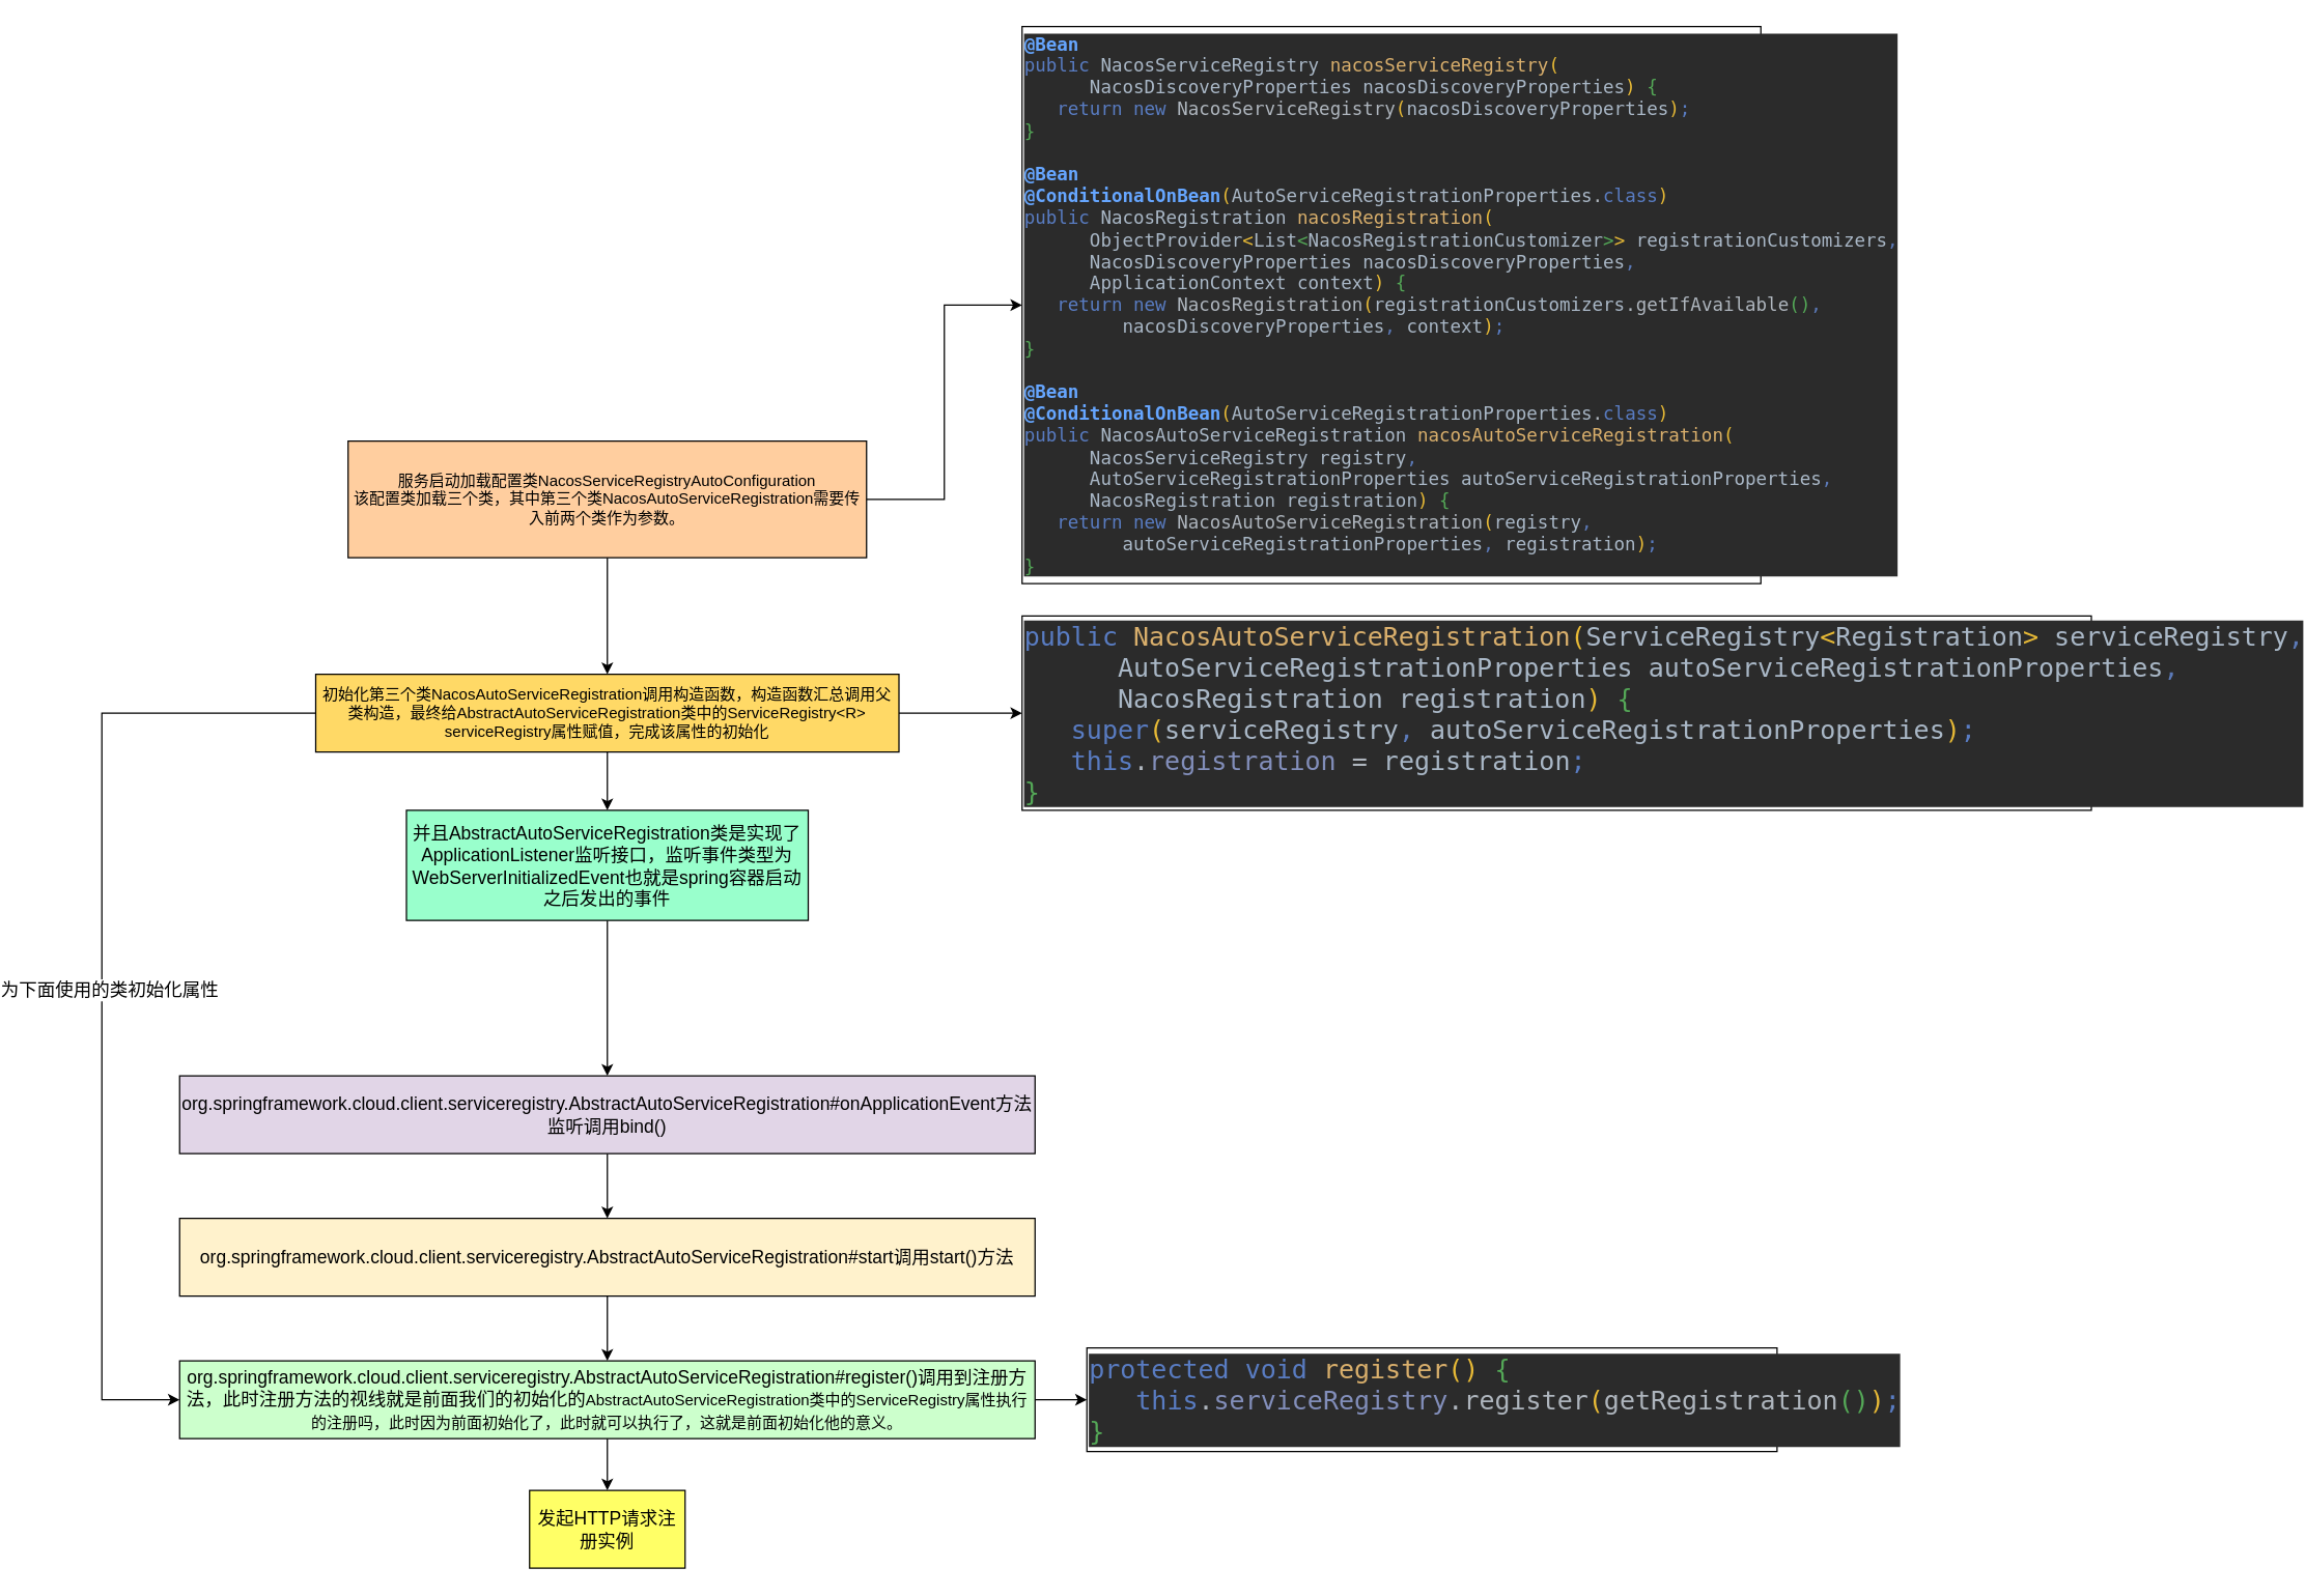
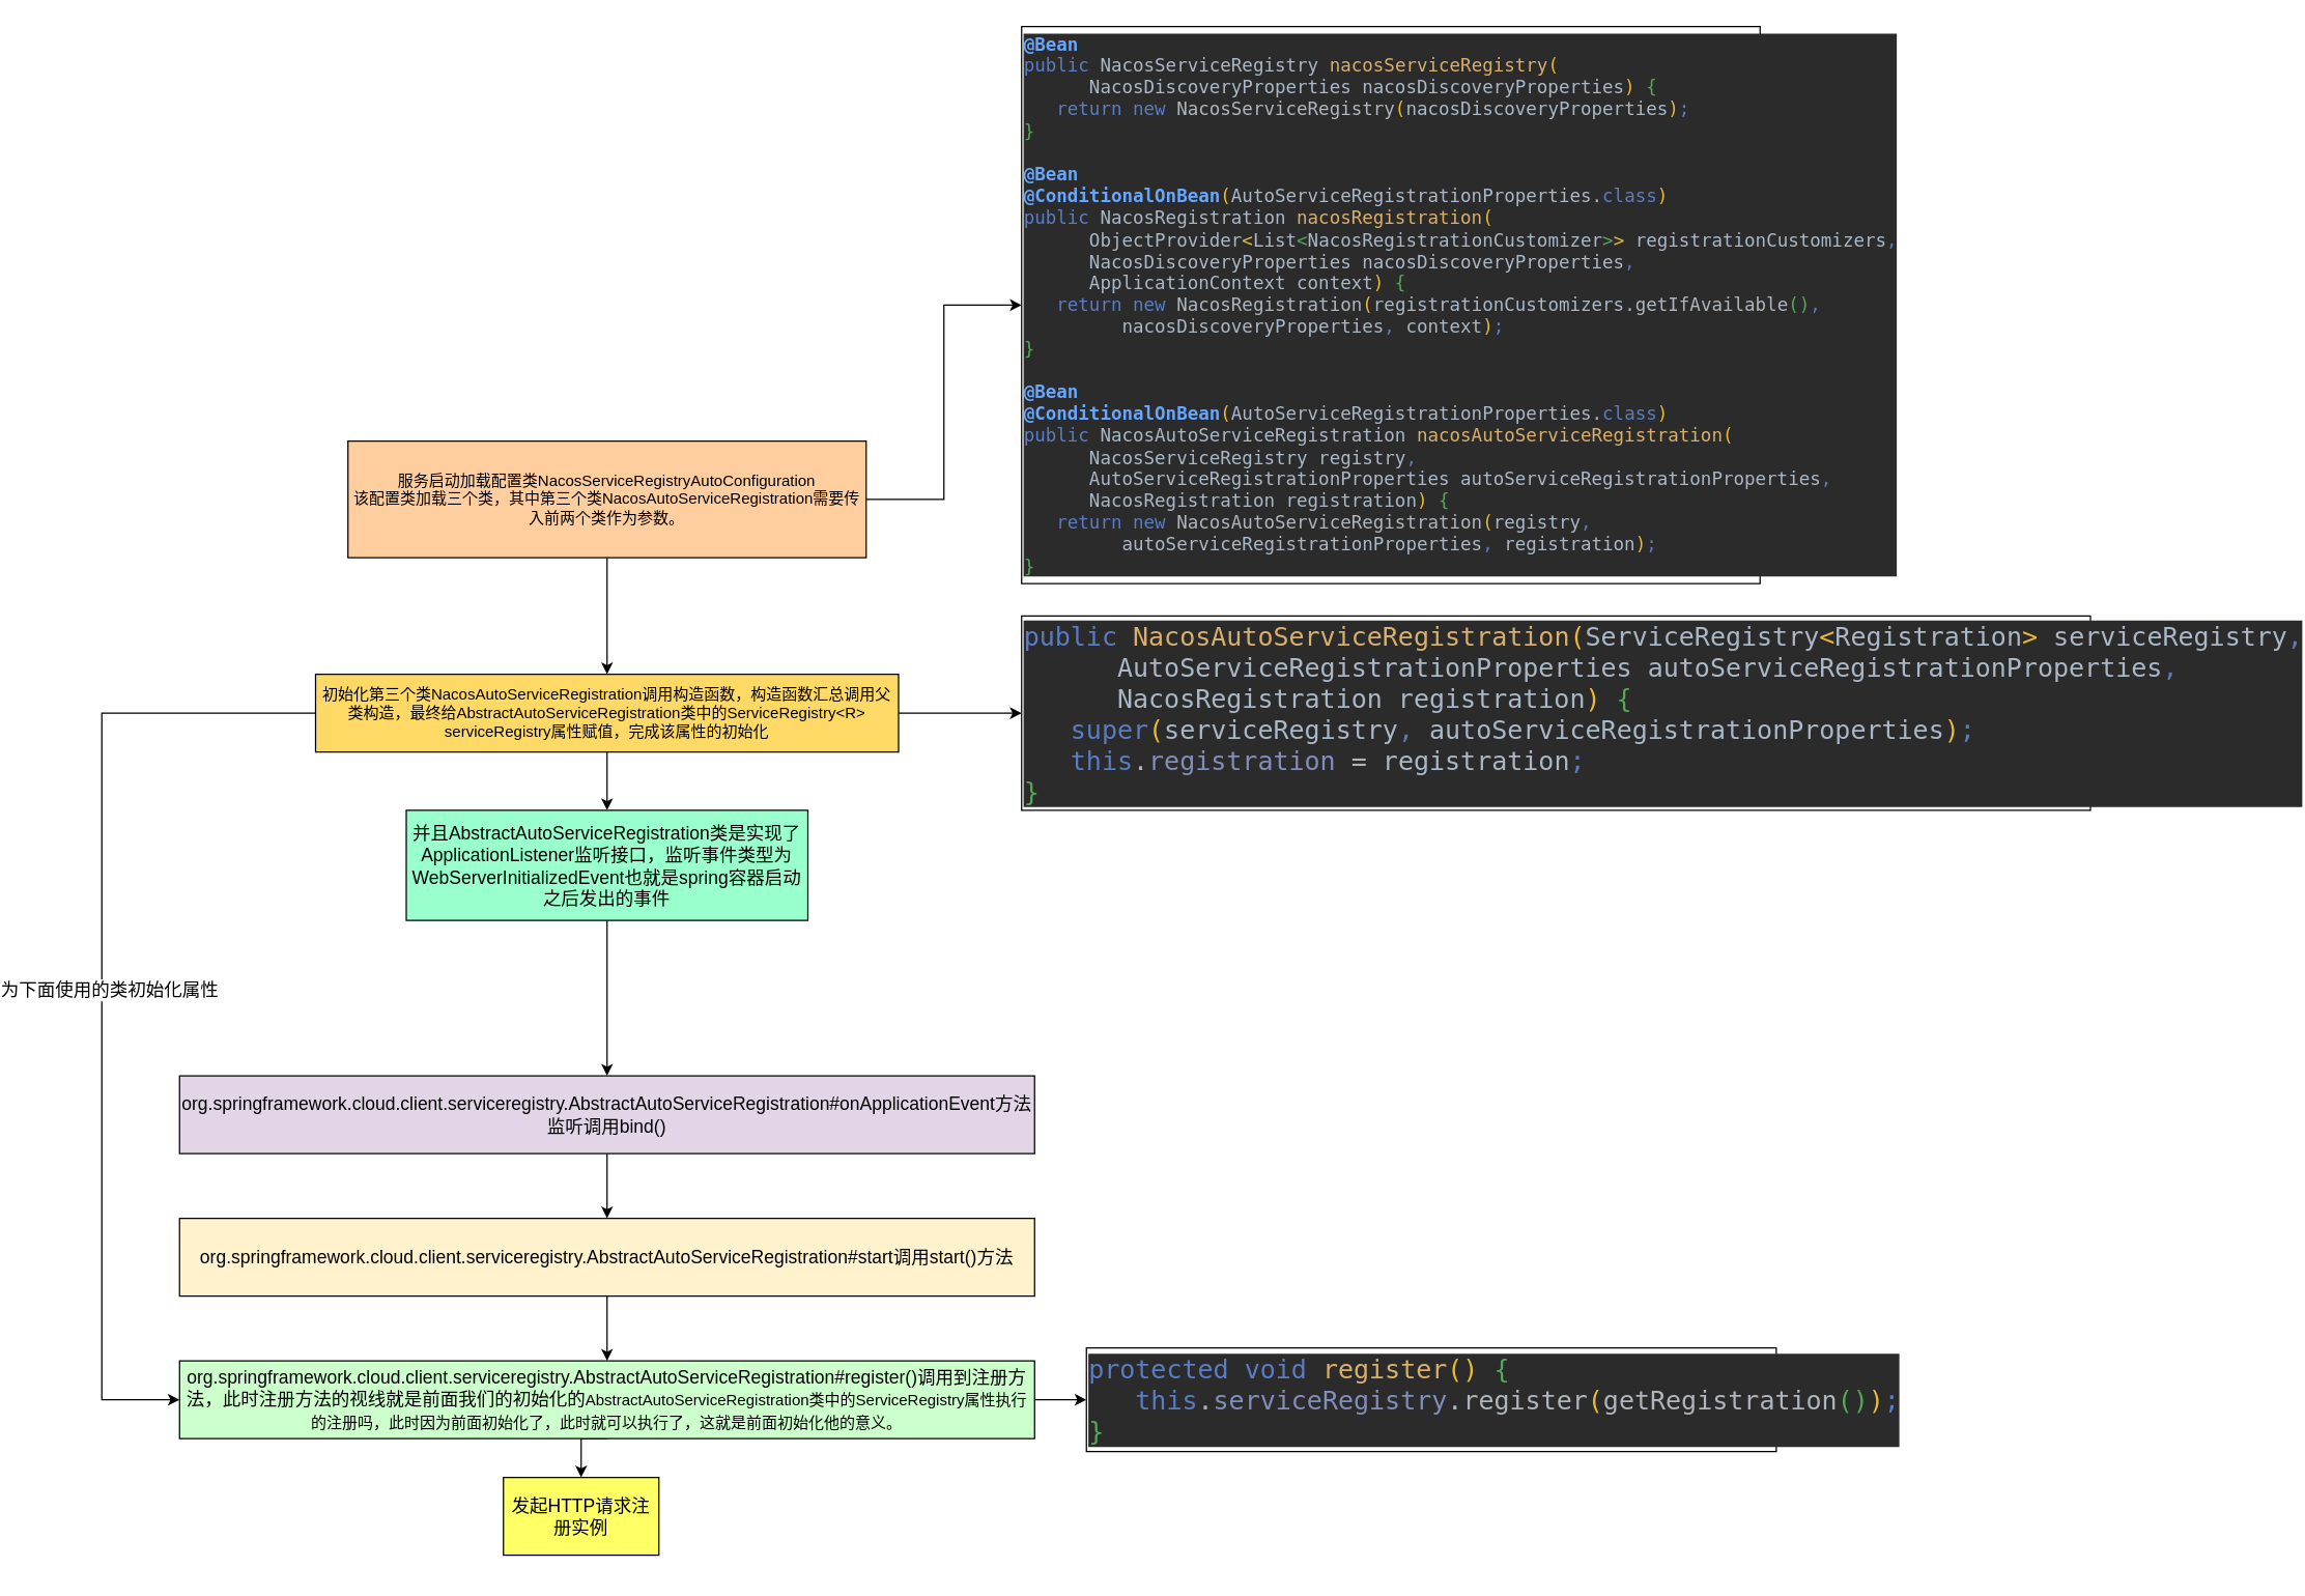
- <mxCell id="22" value="发起HTTP请求注册实例" style="rounded=0;whiteSpace=wrap;html=1;fontSize=14;fillColor=#FFFF66;" vertex="1" parent="1"><mxGeometry x="350" y="1150" width="120" height="60" as="geometry" /></mxCell>
+ <mxCell id="22" value="发起HTTP请求注册实例" style="rounded=0;whiteSpace=wrap;html=1;fontSize=14;fillColor=#FFFF66;" vertex="1" parent="1"><mxGeometry x="330" y="1140" width="120" height="60" as="geometry" /></mxCell>
